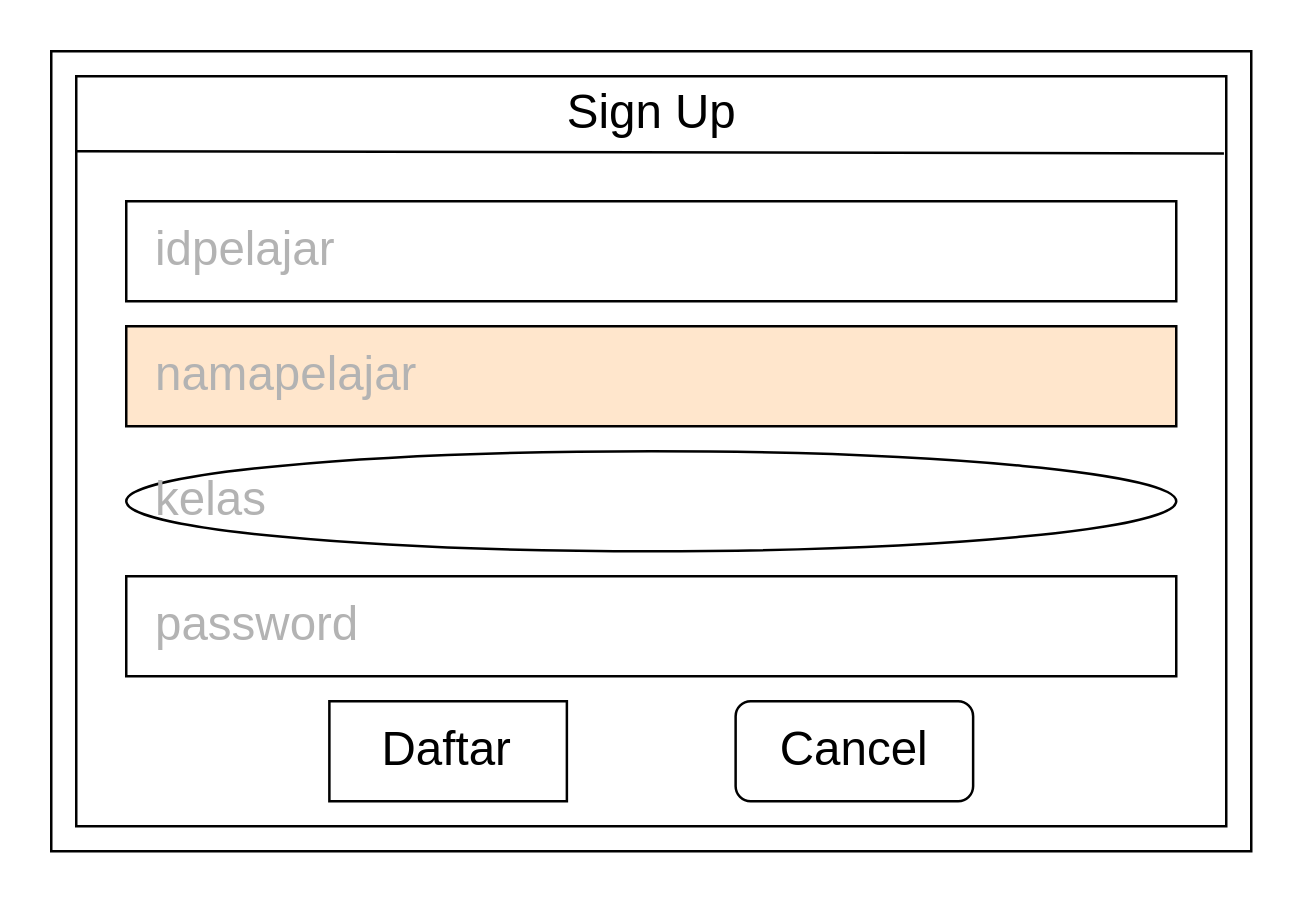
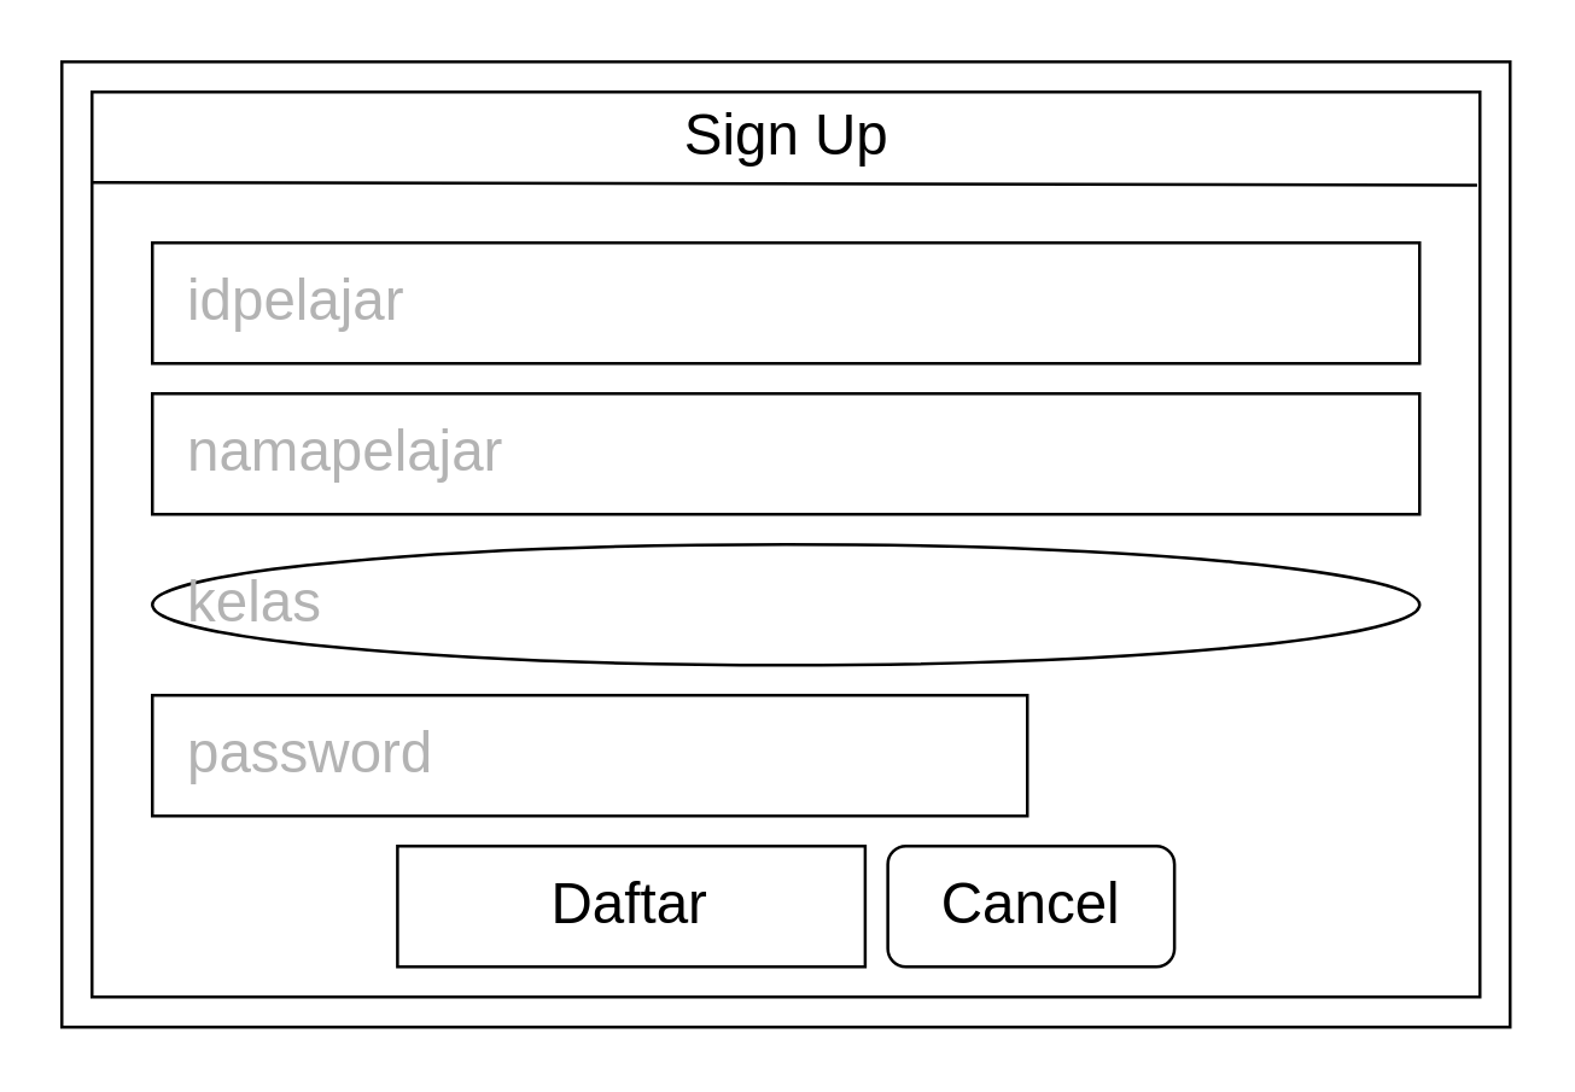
- <mxCell id="7" value="namapelajar" style="rounded=0;whiteSpace=wrap;html=1;fontSize=19;align=left;spacingLeft=10;fontColor=#B3B3B3;fillColor=#ffe6cc;" vertex="1" parent="1"><mxGeometry x="50" y="130" width="420" height="40" as="geometry" /></mxCell>
+ <mxCell id="7" value="namapelajar" style="rounded=0;whiteSpace=wrap;html=1;fontSize=19;align=left;spacingLeft=10;fontColor=#B3B3B3;" vertex="1" parent="1"><mxGeometry x="50" y="130" width="420" height="40" as="geometry" /></mxCell>
- <mxCell id="9" value="password" style="rounded=0;whiteSpace=wrap;html=1;fontSize=19;align=left;spacingLeft=10;fontColor=#B3B3B3;" vertex="1" parent="1"><mxGeometry x="50" y="230" width="420" height="40" as="geometry" /></mxCell>
+ <mxCell id="9" value="password" style="rounded=0;whiteSpace=wrap;html=1;fontSize=19;align=left;spacingLeft=10;fontColor=#B3B3B3;" vertex="1" parent="1"><mxGeometry x="50" y="230" width="290" height="40" as="geometry" /></mxCell>
- <mxCell id="10" value="Daftar" style="rounded=0;whiteSpace=wrap;html=1;fontSize=19;" vertex="1" parent="1"><mxGeometry x="131.25" y="280" width="95" height="40" as="geometry" /></mxCell>
+ <mxCell id="10" value="Daftar" style="rounded=0;whiteSpace=wrap;html=1;fontSize=19;" vertex="1" parent="1"><mxGeometry x="131.25" y="280" width="155" height="40" as="geometry" /></mxCell>
